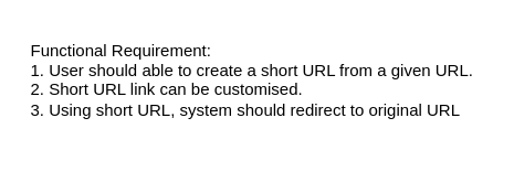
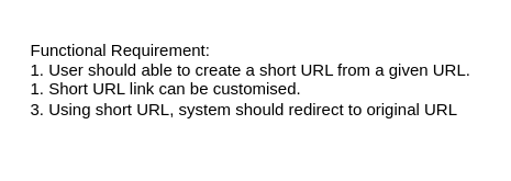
- <mxCell id="2" value="Functional Requirement:&lt;br&gt;1. User should able to create a short URL from a given URL.&lt;br&gt;2. Short URL link can be customised.&lt;br&gt;3. Using short URL, system should redirect to original URL&lt;br&gt;&lt;br&gt;" style="text;html=1;strokeColor=none;fillColor=none;align=left;verticalAlign=middle;whiteSpace=wrap;rounded=0;" vertex="1" parent="1"><mxGeometry x="20" y="20" width="330" height="90" as="geometry" /></mxCell>
+ <mxCell id="2" value="Functional Requirement:&lt;br&gt;1. User should able to create a short URL from a given URL.&lt;br&gt;1. Short URL link can be customised.&lt;br&gt;3. Using short URL, system should redirect to original URL&lt;br&gt;&lt;br&gt;" style="text;html=1;strokeColor=none;fillColor=none;align=left;verticalAlign=middle;whiteSpace=wrap;rounded=0;" vertex="1" parent="1"><mxGeometry x="20" y="20" width="330" height="90" as="geometry" /></mxCell>
